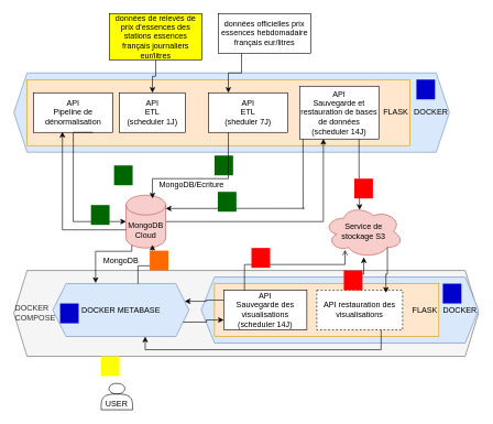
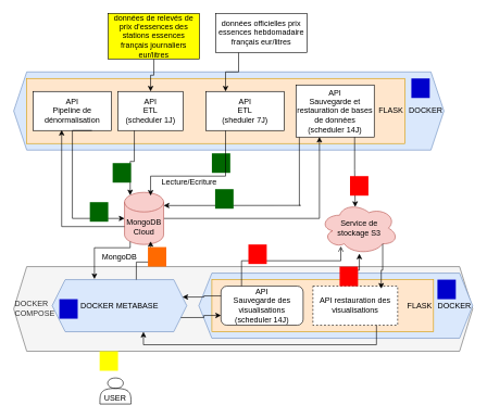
+ <mxCell id="16" style="edgeStyle=orthogonalEdgeStyle;rounded=0;orthogonalLoop=1;jettySize=auto;html=1;exitX=0.25;exitY=1;exitDx=0;exitDy=0;entryX=0.145;entryY=0;entryDx=0;entryDy=4.35;entryPerimeter=0;" parent="1" source="11" target="14" edge="1"><mxGeometry relative="1" as="geometry" /></mxCell>
- <mxCell id="29" value="MongoDB/Ecriture" style="text;html=1;align=center;verticalAlign=middle;resizable=0;points=[];autosize=1;strokeColor=none;fillColor=none;" parent="1" vertex="1"><mxGeometry x="234" y="265" width="110" height="30" as="geometry" /></mxCell>
+ <mxCell id="29" value="Lecture/Ecriture" style="text;html=1;align=center;verticalAlign=middle;resizable=0;points=[];autosize=1;strokeColor=none;fillColor=none;" parent="1" vertex="1"><mxGeometry x="234" y="265" width="110" height="30" as="geometry" /></mxCell>
- <mxCell id="21" value="API&lt;br&gt;Sauvegarde des visualisations&lt;br&gt;(scheduler 14J)" style="rounded=0;whiteSpace=wrap;html=1;" parent="1" vertex="1"><mxGeometry x="338" y="439" width="126" height="60" as="geometry" /></mxCell>
+ <mxCell id="21" value="API&lt;br&gt;Sauvegarde des visualisations&lt;br&gt;(scheduler 14J)" style="whiteSpace=wrap;html=1;rounded=1;" parent="1" vertex="1"><mxGeometry x="338" y="439" width="126" height="60" as="geometry" /></mxCell>
